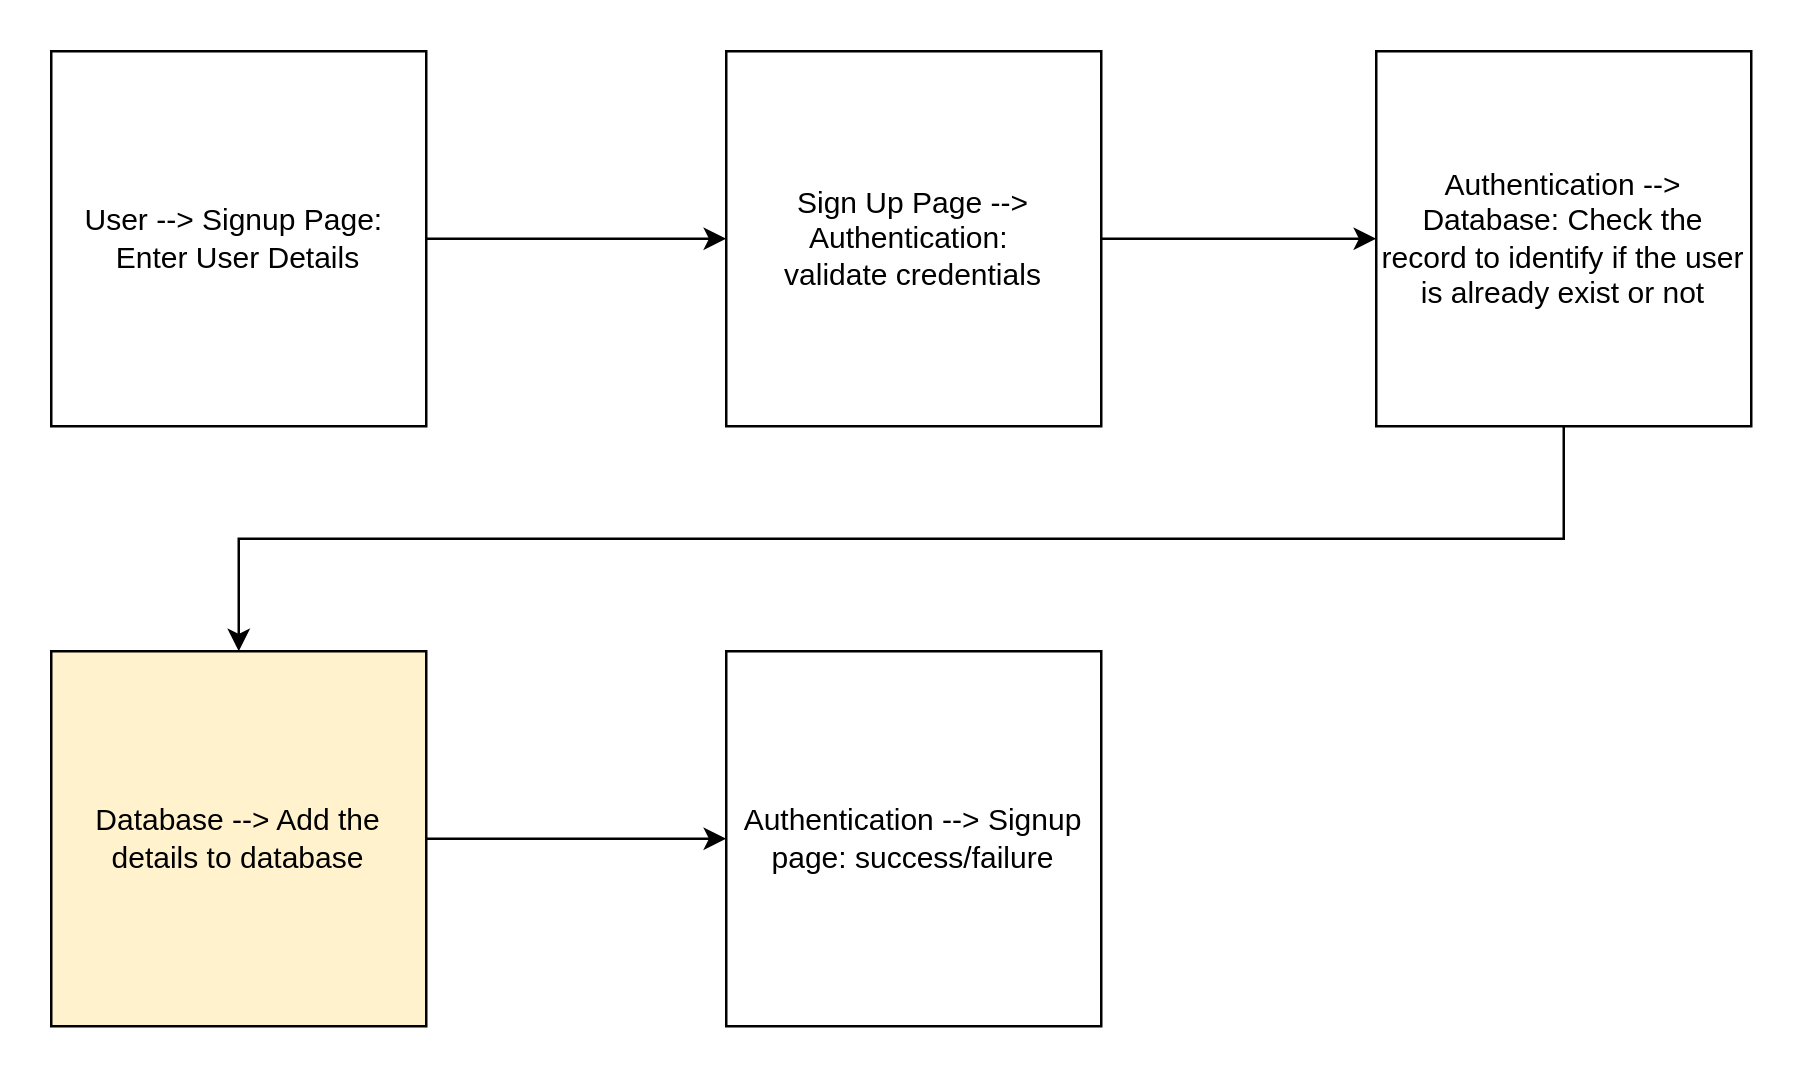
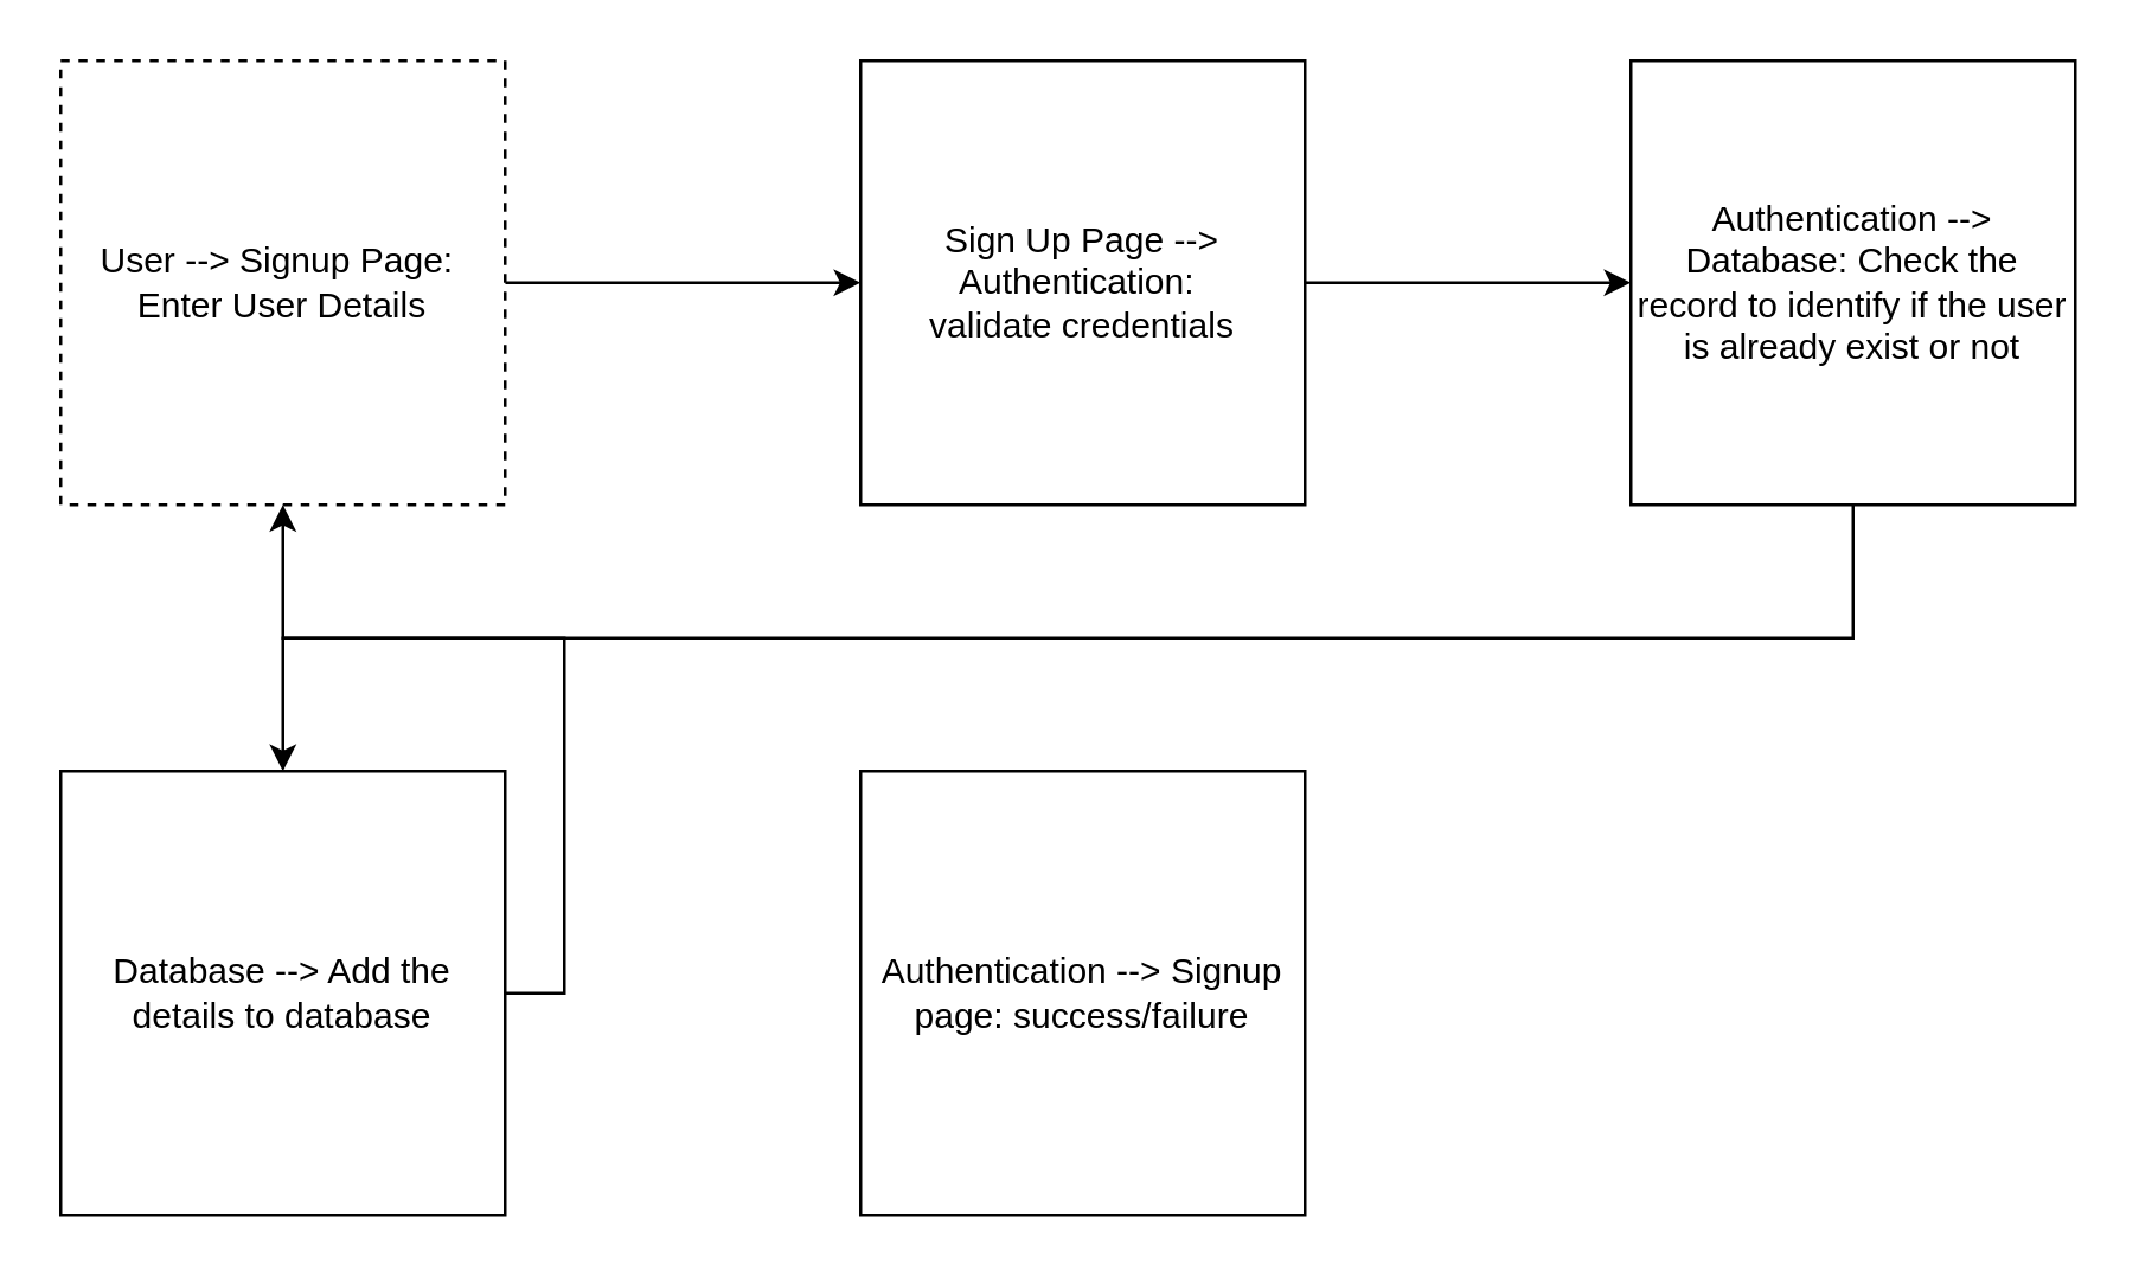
- <mxCell id="3" value="User --&amp;gt; Signup Page:&amp;nbsp;&lt;div&gt;Enter User Details&lt;/div&gt;" style="whiteSpace=wrap;html=1;aspect=fixed;" parent="1" vertex="1"><mxGeometry x="20" y="20" width="150" height="150" as="geometry" /></mxCell>
+ <mxCell id="3" value="User --&amp;gt; Signup Page:&amp;nbsp;&lt;div&gt;Enter User Details&lt;/div&gt;" style="whiteSpace=wrap;html=1;aspect=fixed;dashed=1;" parent="1" vertex="1"><mxGeometry x="20" y="20" width="150" height="150" as="geometry" /></mxCell>
- <mxCell id="9" value="Database --&amp;gt; Add the details to database" style="whiteSpace=wrap;html=1;aspect=fixed;fillColor=#fff2cc;" parent="1" vertex="1"><mxGeometry x="20" y="260" width="150" height="150" as="geometry" /></mxCell>
+ <mxCell id="9" value="Database --&amp;gt; Add the details to database" style="whiteSpace=wrap;html=1;aspect=fixed;" parent="1" vertex="1"><mxGeometry x="20" y="260" width="150" height="150" as="geometry" /></mxCell>
- <mxCell id="8" style="edgeStyle=orthogonalEdgeStyle;rounded=0;orthogonalLoop=1;jettySize=auto;html=1;exitX=1;exitY=0.5;exitDx=0;exitDy=0;entryX=0;entryY=0.5;entryDx=0;entryDy=0;" parent="1" source="9" target="10" edge="1"><mxGeometry relative="1" as="geometry" /></mxCell>
+ <mxCell id="8" style="edgeStyle=orthogonalEdgeStyle;rounded=0;orthogonalLoop=1;jettySize=auto;html=1;exitX=1;exitY=0.5;exitDx=0;exitDy=0;" parent="1" source="9" target="3" edge="1"><mxGeometry relative="1" as="geometry" /></mxCell>
